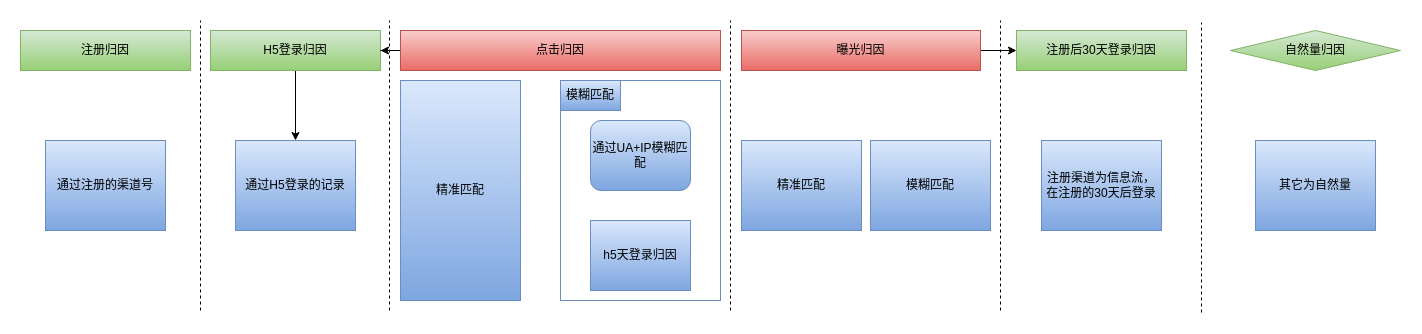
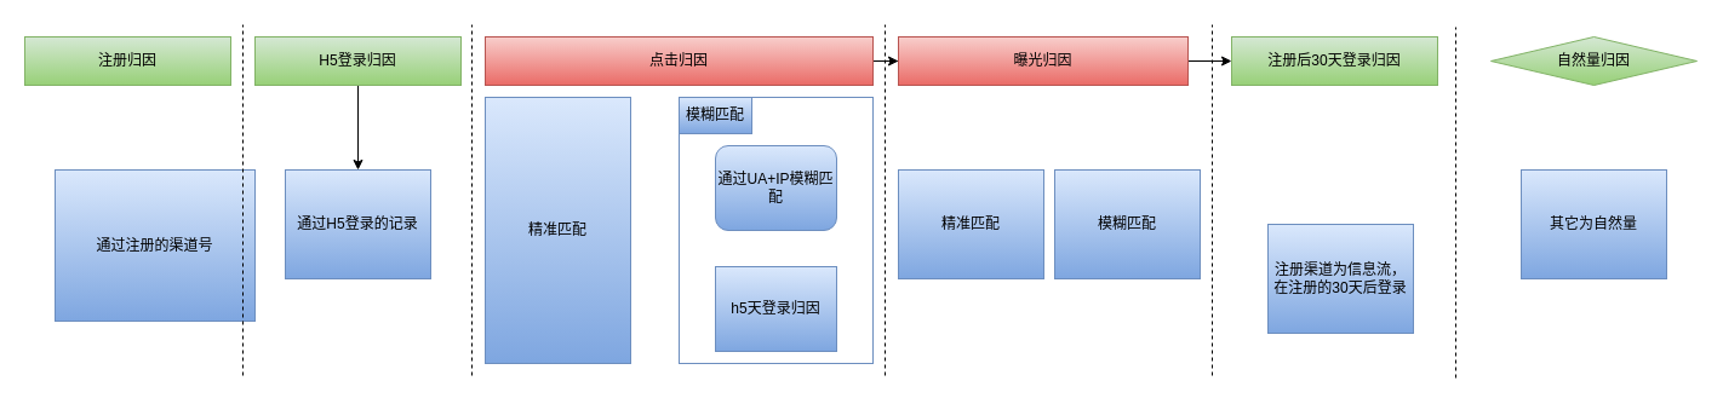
- <mxCell id="6" style="edgeStyle=orthogonalEdgeStyle;rounded=0;orthogonalLoop=1;jettySize=auto;html=1;" edge="1" parent="1" source="7" target="5"><mxGeometry relative="1" as="geometry" /></mxCell>
+ <mxCell id="6" style="edgeStyle=orthogonalEdgeStyle;rounded=0;orthogonalLoop=1;jettySize=auto;html=1;" edge="1" parent="1" source="7" target="9"><mxGeometry relative="1" as="geometry" /></mxCell>
- <mxCell id="12" value="通过注册的渠道号" style="rounded=0;whiteSpace=wrap;html=1;fillColor=#dae8fc;strokeColor=#6c8ebf;gradientColor=#7ea6e0;" vertex="1" parent="1"><mxGeometry x="45" y="140" width="120" height="90" as="geometry" /></mxCell>
+ <mxCell id="12" value="通过注册的渠道号" style="rounded=0;whiteSpace=wrap;html=1;fillColor=#dae8fc;strokeColor=#6c8ebf;gradientColor=#7ea6e0;" vertex="1" parent="1"><mxGeometry x="45" y="140" width="165" height="125" as="geometry" /></mxCell>
- <mxCell id="25" value="注册渠道为信息流，在注册的30天后登录" style="rounded=0;whiteSpace=wrap;html=1;fillColor=#dae8fc;strokeColor=#6c8ebf;gradientColor=#7ea6e0;" vertex="1" parent="1"><mxGeometry x="1041" y="140" width="120" height="90" as="geometry" /></mxCell>
+ <mxCell id="25" value="注册渠道为信息流，在注册的30天后登录" style="rounded=0;whiteSpace=wrap;html=1;fillColor=#dae8fc;strokeColor=#6c8ebf;gradientColor=#7ea6e0;" vertex="1" parent="1"><mxGeometry x="1046" y="185" width="120" height="90" as="geometry" /></mxCell>
